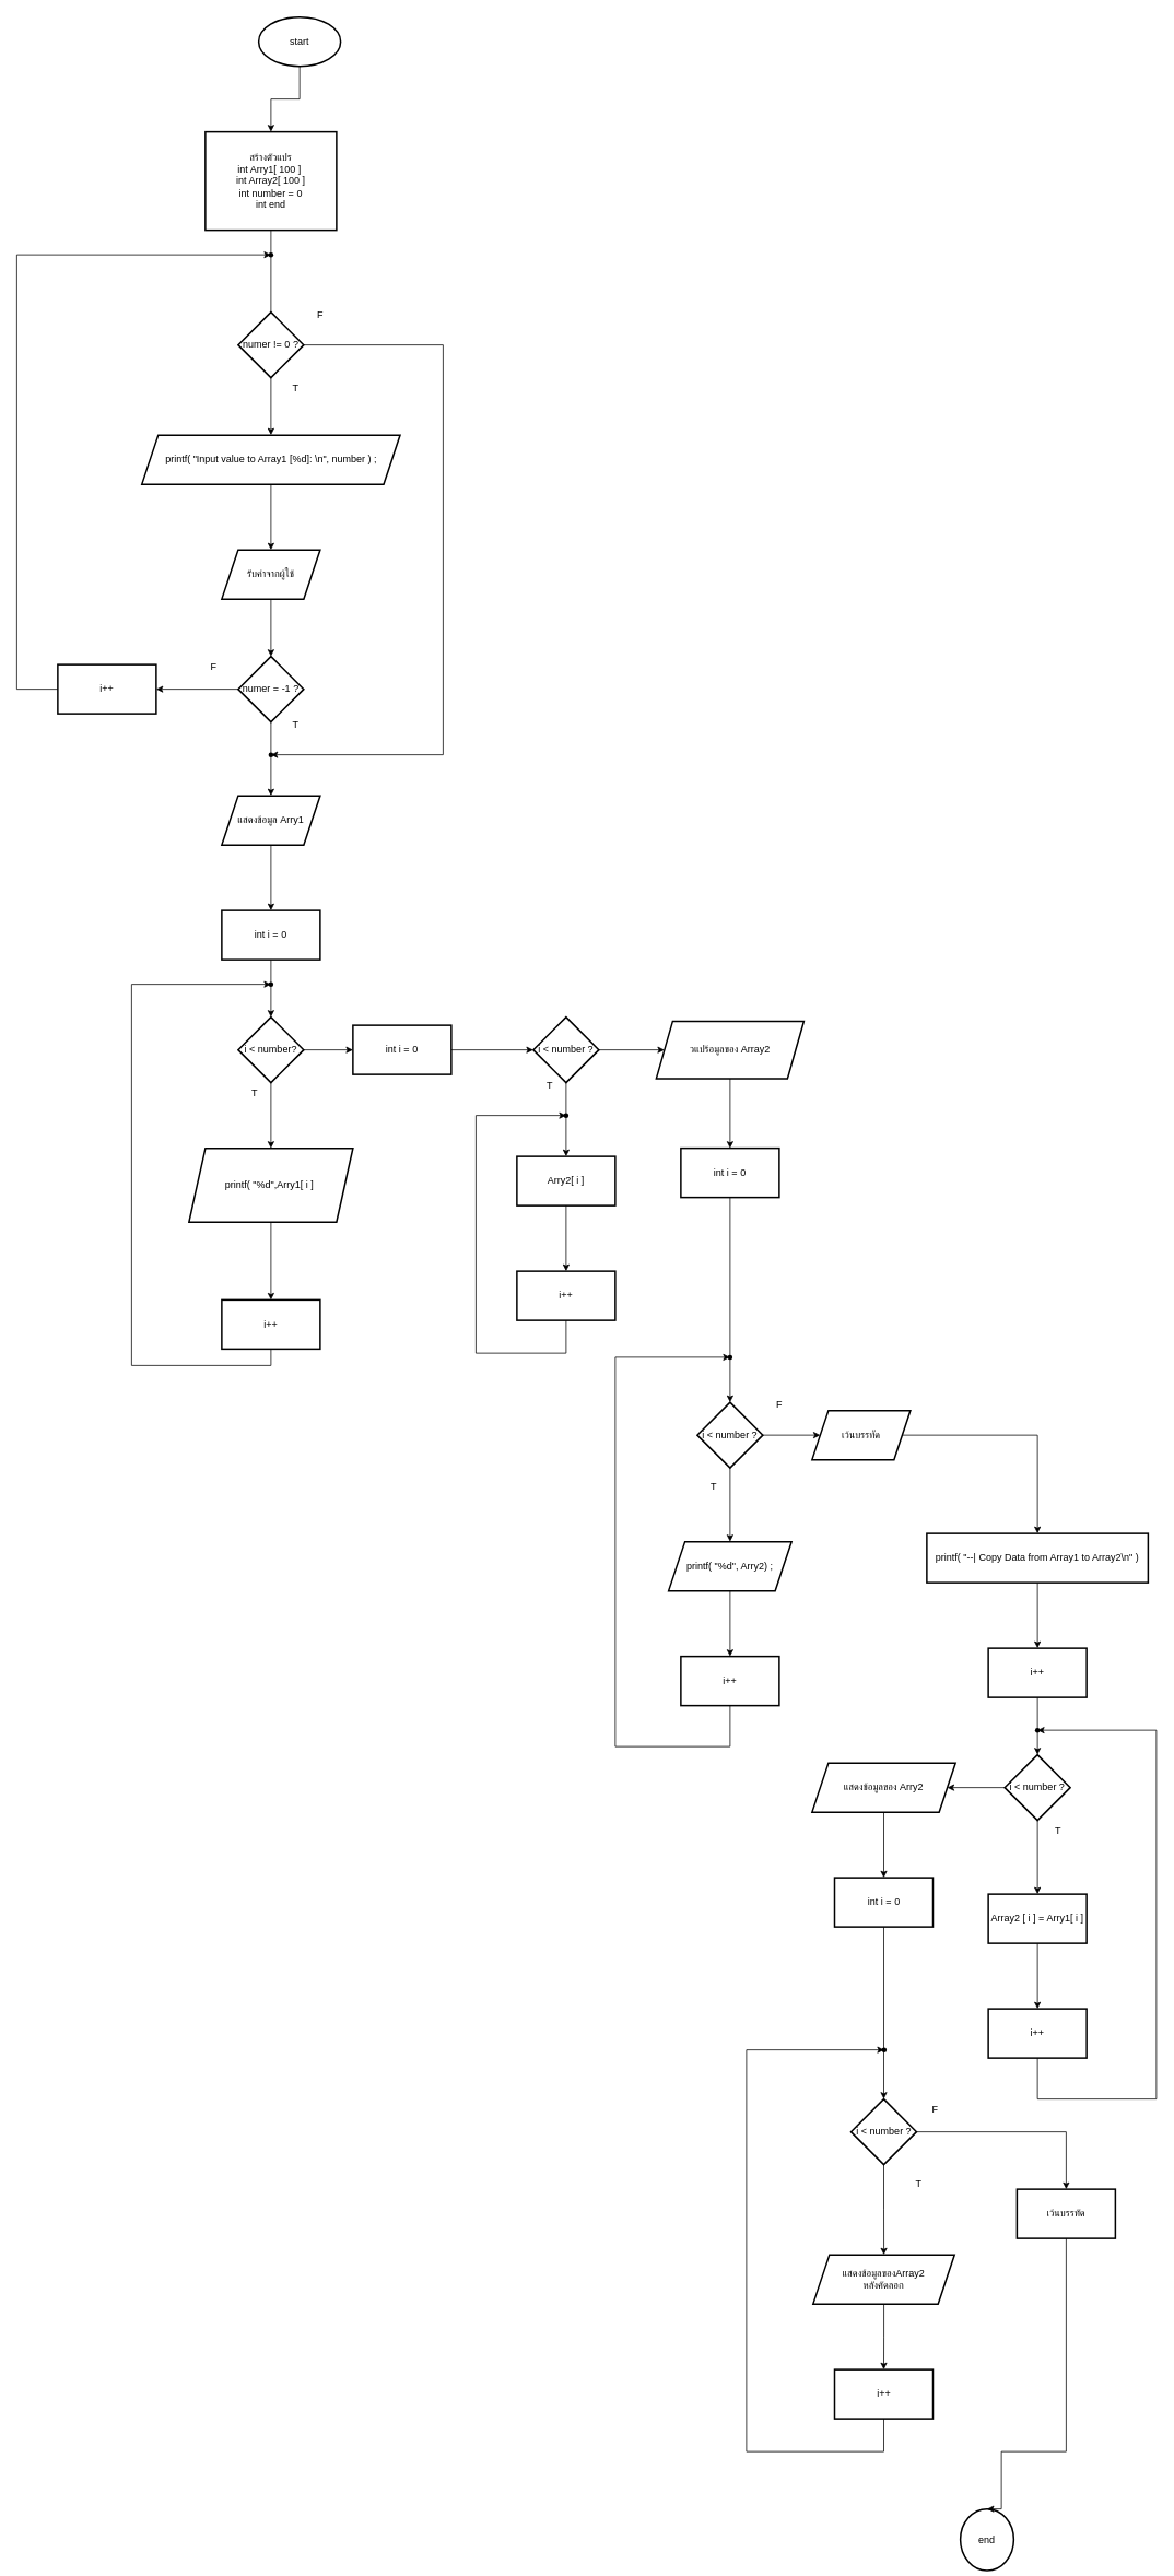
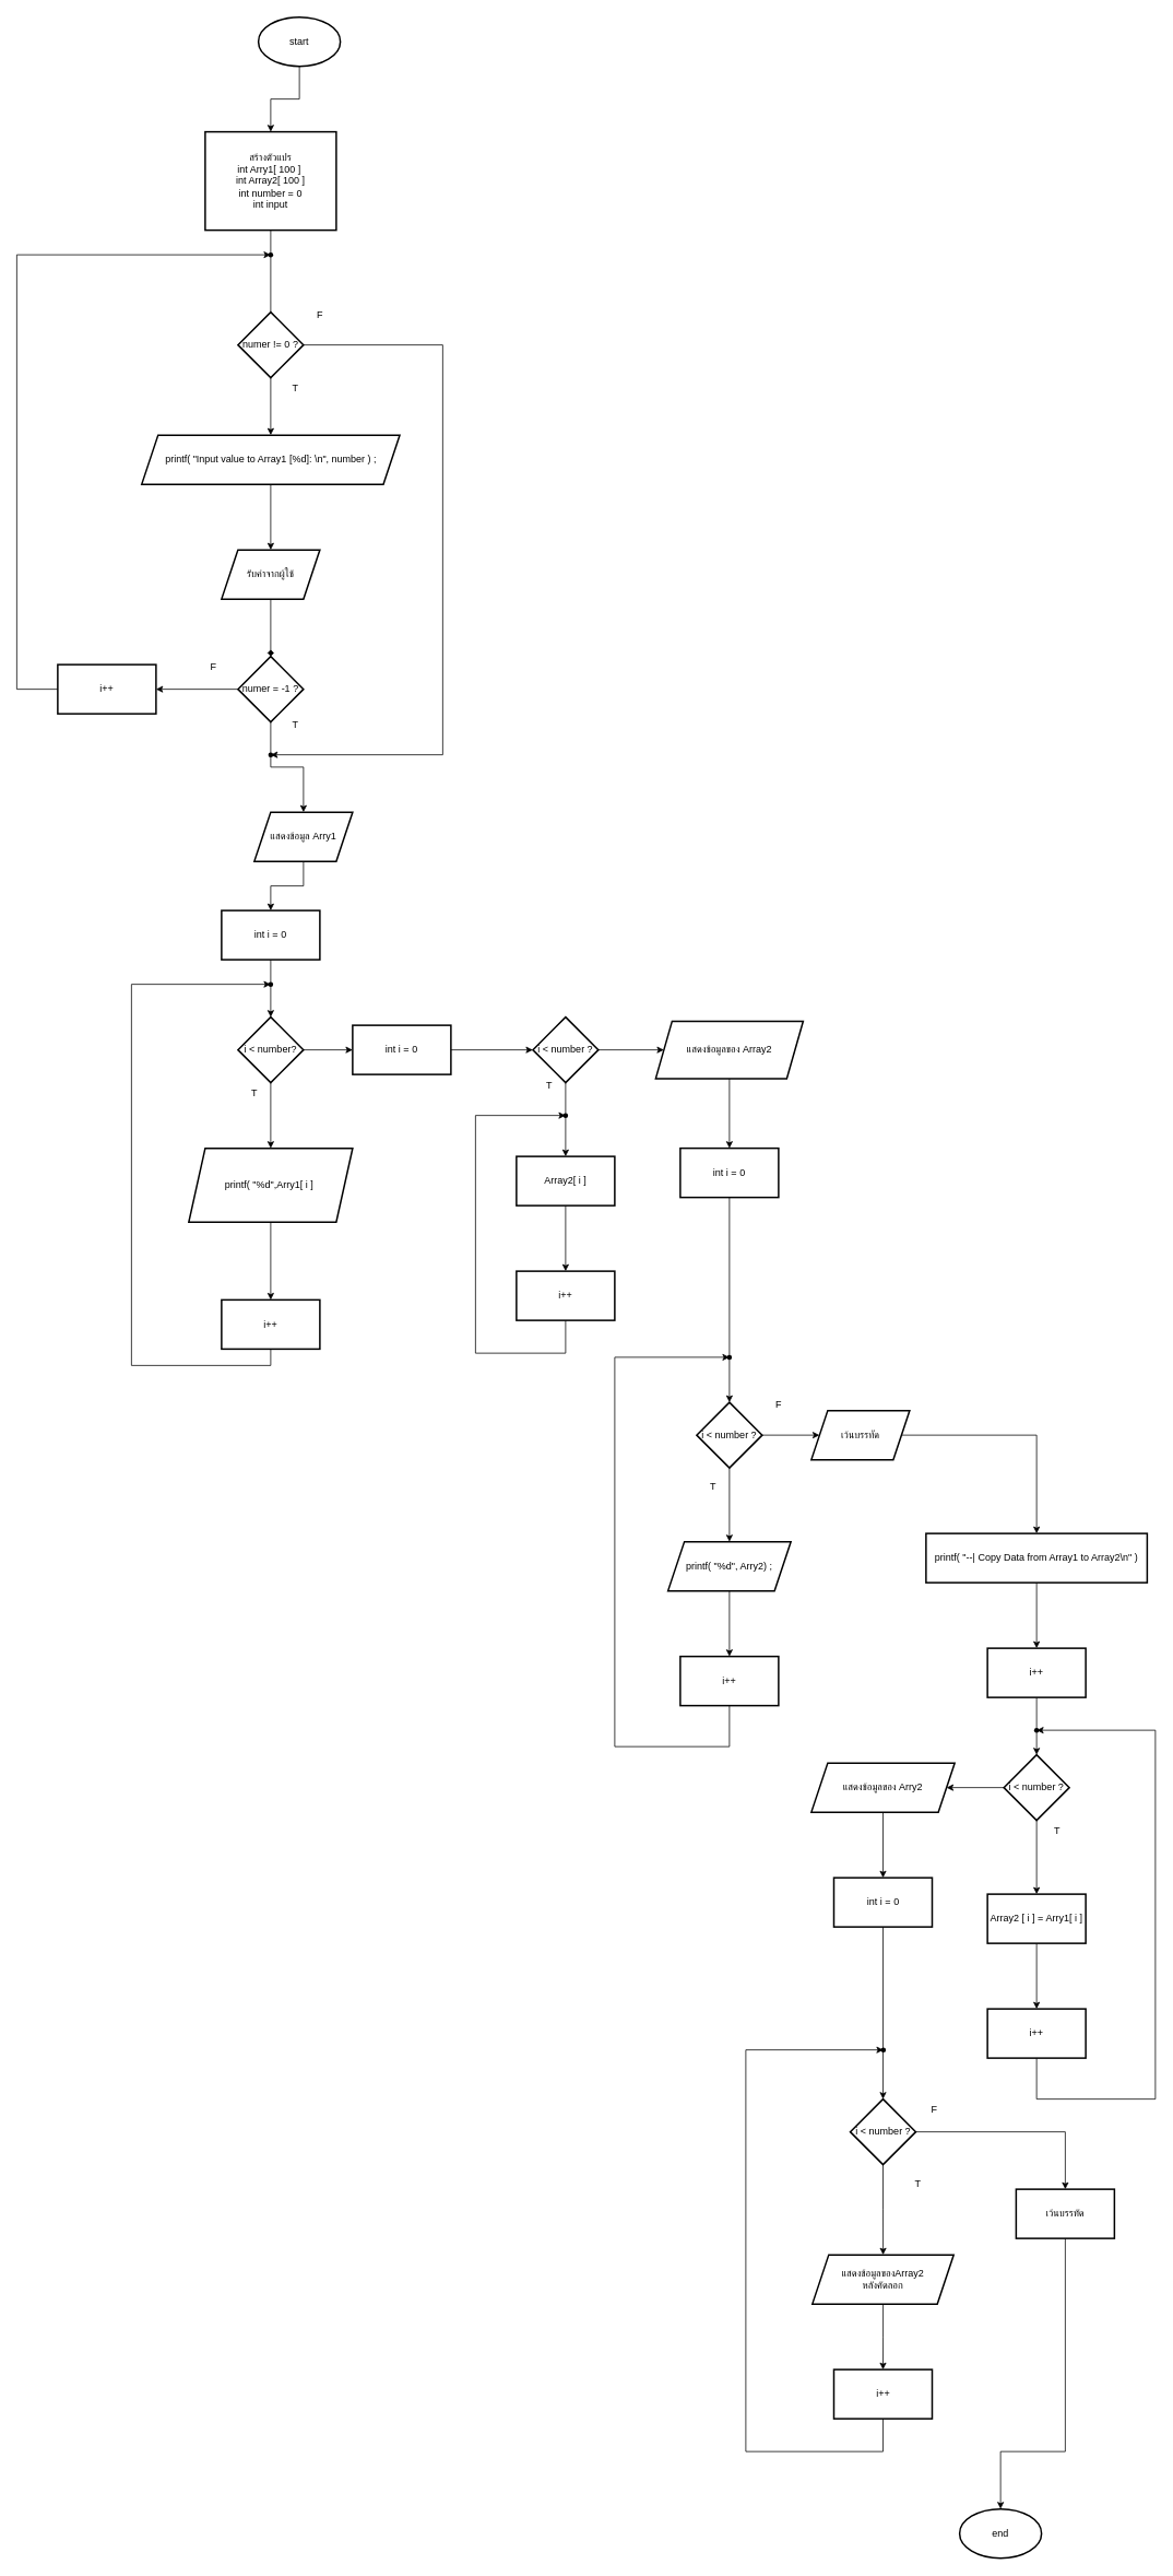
- <mxCell id="5" value="สร้างตัวแปร&lt;div&gt;int Arry1[ 100 ]&amp;nbsp;&lt;/div&gt;&lt;div&gt;int Array2[ 100 ]&lt;/div&gt;&lt;div&gt;int number = 0&lt;/div&gt;&lt;div&gt;int end&lt;/div&gt;" style="whiteSpace=wrap;html=1;strokeWidth=2;" vertex="1" parent="1"><mxGeometry x="250" y="160" width="160" height="120" as="geometry" /></mxCell>
+ <mxCell id="5" value="สร้างตัวแปร&lt;div&gt;int Arry1[ 100 ]&amp;nbsp;&lt;/div&gt;&lt;div&gt;int Array2[ 100 ]&lt;/div&gt;&lt;div&gt;int number = 0&lt;/div&gt;&lt;div&gt;int input&lt;/div&gt;" style="whiteSpace=wrap;html=1;strokeWidth=2;" vertex="1" parent="1"><mxGeometry x="250" y="160" width="160" height="120" as="geometry" /></mxCell>
- <mxCell id="12" value="" style="edgeStyle=orthogonalEdgeStyle;rounded=0;orthogonalLoop=1;jettySize=auto;html=1;" edge="1" parent="1" source="13" target="16"><mxGeometry relative="1" as="geometry" /></mxCell>
+ <mxCell id="12" value="" style="edgeStyle=orthogonalEdgeStyle;rounded=0;orthogonalLoop=1;jettySize=auto;html=1;endArrow=diamond;" edge="1" parent="1" source="13" target="16"><mxGeometry relative="1" as="geometry" /></mxCell>
- <mxCell id="22" value="แสดงข้อมูล Arry1" style="shape=parallelogram;perimeter=parallelogramPerimeter;whiteSpace=wrap;html=1;fixedSize=1;strokeWidth=2;" vertex="1" parent="1"><mxGeometry x="270" y="970" width="120" height="60" as="geometry" /></mxCell>
+ <mxCell id="22" value="แสดงข้อมูล Arry1" style="shape=parallelogram;perimeter=parallelogramPerimeter;whiteSpace=wrap;html=1;fixedSize=1;strokeWidth=2;" vertex="1" parent="1"><mxGeometry x="310" y="990" width="120" height="60" as="geometry" /></mxCell>
- <mxCell id="49" value="วแปร้อมูลของ Array2" style="shape=parallelogram;perimeter=parallelogramPerimeter;whiteSpace=wrap;html=1;fixedSize=1;strokeWidth=2;" vertex="1" parent="1"><mxGeometry x="800" y="1245" width="180" height="70" as="geometry" /></mxCell>
+ <mxCell id="49" value="แสดงข้อมูลของ Array2" style="shape=parallelogram;perimeter=parallelogramPerimeter;whiteSpace=wrap;html=1;fixedSize=1;strokeWidth=2;" vertex="1" parent="1"><mxGeometry x="800" y="1245" width="180" height="70" as="geometry" /></mxCell>
- <mxCell id="43" value="Arry2[ i ]" style="whiteSpace=wrap;html=1;strokeWidth=2;" vertex="1" parent="1"><mxGeometry x="630" y="1410" width="120" height="60" as="geometry" /></mxCell>
+ <mxCell id="43" value="Array2[ i ]" style="whiteSpace=wrap;html=1;strokeWidth=2;" vertex="1" parent="1"><mxGeometry x="630" y="1410" width="120" height="60" as="geometry" /></mxCell>
- <mxCell id="92" value="end" style="strokeWidth=2;html=1;shape=mxgraph.flowchart.start_1;whiteSpace=wrap;" vertex="1" parent="1"><mxGeometry x="1171" y="3060" width="65" height="75" as="geometry" /></mxCell>
+ <mxCell id="92" value="end" style="strokeWidth=2;html=1;shape=mxgraph.flowchart.start_1;whiteSpace=wrap;" vertex="1" parent="1"><mxGeometry x="1171" y="3060" width="100" height="60" as="geometry" /></mxCell>
